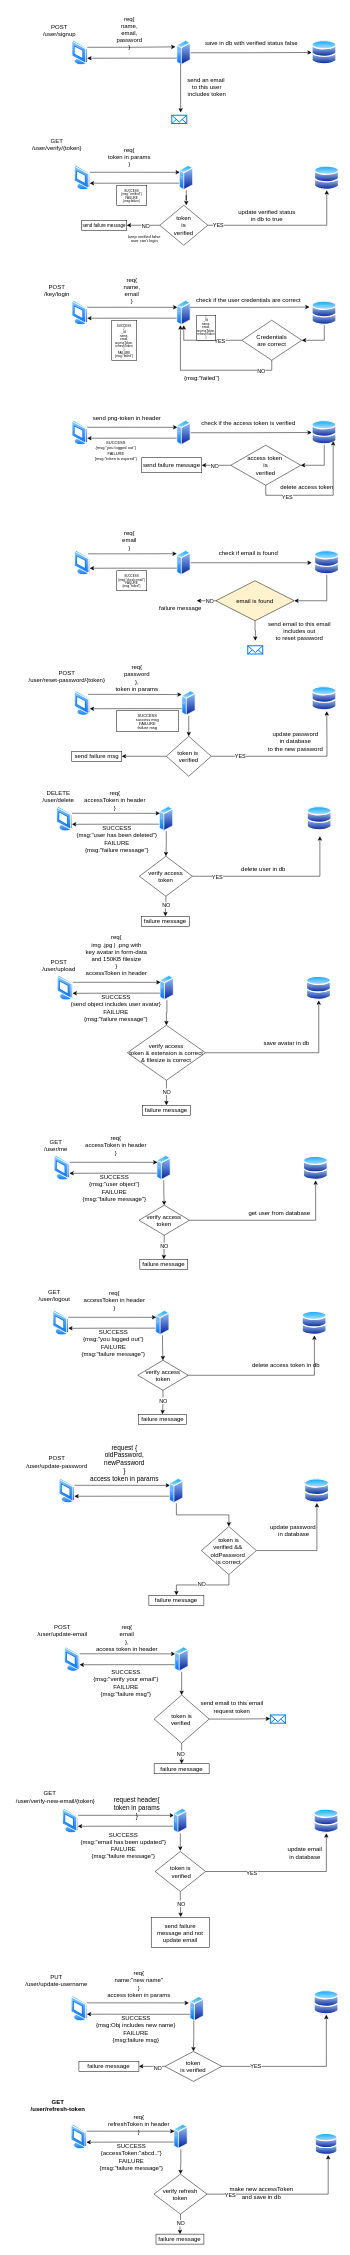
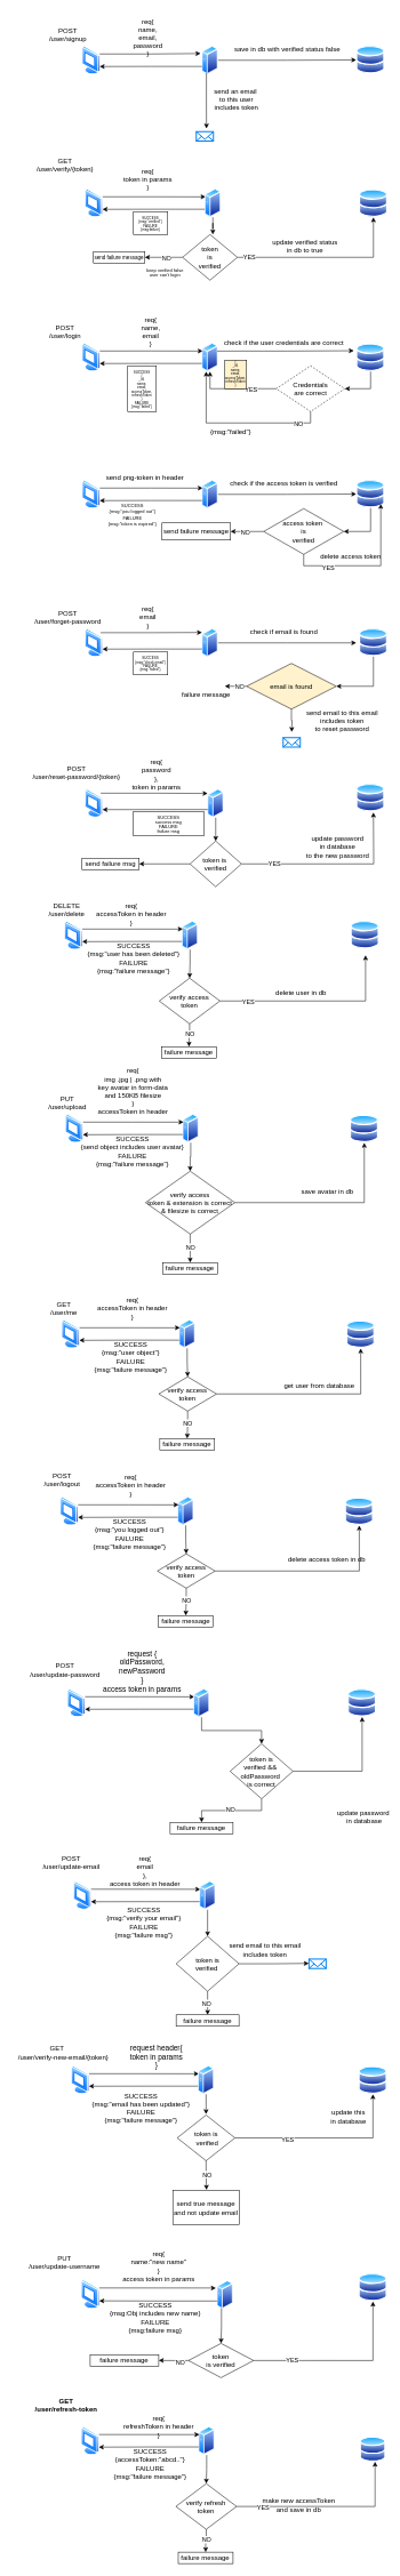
- <mxCell id="57" value="POST&lt;br&gt;/key/login" style="text;html=1;align=center;verticalAlign=middle;resizable=0;points=[];autosize=1;strokeColor=none;fillColor=none;" parent="1" vertex="1"><mxGeometry x="73" y="560" width="80" height="40" as="geometry" /></mxCell>
+ <mxCell id="57" value="POST&lt;br&gt;/user/login" style="text;html=1;align=center;verticalAlign=middle;resizable=0;points=[];autosize=1;strokeColor=none;fillColor=none;" parent="1" vertex="1"><mxGeometry x="73" y="560" width="80" height="40" as="geometry" /></mxCell>
- <mxCell id="68" value="&lt;p style=&quot;line-height: 40%;&quot;&gt;&lt;br style=&quot;border-color: var(--border-color); font-size: 6px;&quot;&gt;&lt;span style=&quot;font-size: 6px;&quot;&gt;{&lt;/span&gt;&lt;br style=&quot;border-color: var(--border-color); font-size: 6px;&quot;&gt;&lt;span style=&quot;font-size: 6px;&quot;&gt;_id,&lt;/span&gt;&lt;br style=&quot;border-color: var(--border-color); font-size: 6px;&quot;&gt;&lt;span style=&quot;font-size: 6px;&quot;&gt;name,&lt;/span&gt;&lt;br style=&quot;border-color: var(--border-color); font-size: 6px;&quot;&gt;&lt;span style=&quot;font-size: 6px;&quot;&gt;email,&lt;/span&gt;&lt;br style=&quot;border-color: var(--border-color); font-size: 6px;&quot;&gt;&lt;span style=&quot;font-size: 6px;&quot;&gt;accessToken,&lt;/span&gt;&lt;br style=&quot;border-color: var(--border-color); font-size: 6px;&quot;&gt;&lt;span style=&quot;font-size: 6px;&quot;&gt;refreshToken&lt;/span&gt;&lt;br style=&quot;border-color: var(--border-color); font-size: 6px;&quot;&gt;&lt;span style=&quot;font-size: 6px;&quot;&gt;}&lt;/span&gt;&lt;br style=&quot;border-color: var(--border-color); font-size: 6px;&quot;&gt;&lt;br style=&quot;border-color: var(--border-color); font-size: 6px;&quot;&gt;&lt;br&gt;&lt;/p&gt;" style="rounded=0;whiteSpace=wrap;html=1;" parent="1" vertex="1"><mxGeometry x="393" y="630" width="38" height="50" as="geometry" /></mxCell>
+ <mxCell id="68" value="&lt;p style=&quot;line-height: 40%;&quot;&gt;&lt;br style=&quot;border-color: var(--border-color); font-size: 6px;&quot;&gt;&lt;span style=&quot;font-size: 6px;&quot;&gt;{&lt;/span&gt;&lt;br style=&quot;border-color: var(--border-color); font-size: 6px;&quot;&gt;&lt;span style=&quot;font-size: 6px;&quot;&gt;_id,&lt;/span&gt;&lt;br style=&quot;border-color: var(--border-color); font-size: 6px;&quot;&gt;&lt;span style=&quot;font-size: 6px;&quot;&gt;name,&lt;/span&gt;&lt;br style=&quot;border-color: var(--border-color); font-size: 6px;&quot;&gt;&lt;span style=&quot;font-size: 6px;&quot;&gt;email,&lt;/span&gt;&lt;br style=&quot;border-color: var(--border-color); font-size: 6px;&quot;&gt;&lt;span style=&quot;font-size: 6px;&quot;&gt;accessToken,&lt;/span&gt;&lt;br style=&quot;border-color: var(--border-color); font-size: 6px;&quot;&gt;&lt;span style=&quot;font-size: 6px;&quot;&gt;refreshToken&lt;/span&gt;&lt;br style=&quot;border-color: var(--border-color); font-size: 6px;&quot;&gt;&lt;span style=&quot;font-size: 6px;&quot;&gt;}&lt;/span&gt;&lt;br style=&quot;border-color: var(--border-color); font-size: 6px;&quot;&gt;&lt;br style=&quot;border-color: var(--border-color); font-size: 6px;&quot;&gt;&lt;br&gt;&lt;/p&gt;" style="rounded=0;whiteSpace=wrap;html=1;fillColor=#fff2cc;" parent="1" vertex="1"><mxGeometry x="393" y="630" width="38" height="50" as="geometry" /></mxCell>
- <mxCell id="65" value="Credentials&lt;br&gt;are correct" style="rhombus;whiteSpace=wrap;html=1;" parent="1" vertex="1"><mxGeometry x="483" y="640" width="120" height="80" as="geometry" /></mxCell>
+ <mxCell id="65" value="Credentials&lt;br&gt;are correct" style="rhombus;whiteSpace=wrap;html=1;dashed=1;" parent="1" vertex="1"><mxGeometry x="483" y="640" width="120" height="80" as="geometry" /></mxCell>
+ <mxCell id="80" value="POST&lt;br&gt;/user/forget-password" style="text;html=1;align=center;verticalAlign=middle;resizable=0;points=[];autosize=1;strokeColor=none;fillColor=none;" parent="1" vertex="1"><mxGeometry x="48" y="1060" width="140" height="40" as="geometry" /></mxCell>
- <mxCell id="88" value="send email to this email &lt;br&gt;includes out &lt;br&gt;to reset password" style="text;html=1;align=center;verticalAlign=middle;resizable=0;points=[];autosize=1;strokeColor=none;fillColor=none;" parent="1" vertex="1"><mxGeometry x="523" y="1231" width="150" height="60" as="geometry" /></mxCell>
+ <mxCell id="88" value="send email to this email &lt;br&gt;includes token &lt;br&gt;to reset password" style="text;html=1;align=center;verticalAlign=middle;resizable=0;points=[];autosize=1;strokeColor=none;fillColor=none;" parent="1" vertex="1"><mxGeometry x="523" y="1231" width="150" height="60" as="geometry" /></mxCell>
- <mxCell id="120" value="&lt;div class=&quot;opblock-summary-path-description-wrapper&quot;&gt;&lt;/div&gt;&lt;span style=&quot;&quot; class=&quot;opblock-summary-method&quot;&gt;POST&lt;/span&gt;&lt;br&gt;/user/upload" style="text;html=1;align=center;verticalAlign=middle;resizable=0;points=[];autosize=1;strokeColor=none;fillColor=none;" vertex="1" parent="1"><mxGeometry x="72" y="1910" width="90" height="40" as="geometry" /></mxCell>
+ <mxCell id="120" value="&lt;div class=&quot;opblock-summary-path-description-wrapper&quot;&gt;&lt;/div&gt;&lt;span style=&quot;&quot; class=&quot;opblock-summary-method&quot;&gt;PUT&lt;/span&gt;&lt;br&gt;/user/upload" style="text;html=1;align=center;verticalAlign=middle;resizable=0;points=[];autosize=1;strokeColor=none;fillColor=none;" vertex="1" parent="1"><mxGeometry x="72" y="1910" width="90" height="40" as="geometry" /></mxCell>
- <mxCell id="175" value="GET&lt;br&gt;/user/logout" style="text;html=1;align=center;verticalAlign=middle;resizable=0;points=[];autosize=1;strokeColor=none;fillColor=none;" vertex="1" parent="1"><mxGeometry x="63" y="2570" width="90" height="40" as="geometry" /></mxCell>
+ <mxCell id="175" value="POST&lt;br&gt;/user/logout" style="text;html=1;align=center;verticalAlign=middle;resizable=0;points=[];autosize=1;strokeColor=none;fillColor=none;" vertex="1" parent="1"><mxGeometry x="63" y="2570" width="90" height="40" as="geometry" /></mxCell>
- <mxCell id="140" value="update password&lt;br&gt;&amp;nbsp;in database" style="text;html=1;align=center;verticalAlign=middle;resizable=0;points=[];autosize=1;strokeColor=none;fillColor=none;" vertex="1" parent="1"><mxGeometry x="529.61" y="3040" width="110" height="40" as="geometry" /></mxCell>
+ <mxCell id="140" value="update password&lt;br&gt;&amp;nbsp;in database" style="text;html=1;align=center;verticalAlign=middle;resizable=0;points=[];autosize=1;strokeColor=none;fillColor=none;" vertex="1" parent="1"><mxGeometry x="579.61" y="3160" width="110" height="40" as="geometry" /></mxCell>
- <mxCell id="239" value="send email to this email &lt;br&gt;request token" style="text;html=1;align=center;verticalAlign=middle;resizable=0;points=[];autosize=1;strokeColor=none;fillColor=none;" vertex="1" parent="1"><mxGeometry x="388" y="3393" width="150" height="40" as="geometry" /></mxCell>
+ <mxCell id="239" value="send email to this email &lt;br&gt;includes token" style="text;html=1;align=center;verticalAlign=middle;resizable=0;points=[];autosize=1;strokeColor=none;fillColor=none;" vertex="1" parent="1"><mxGeometry x="388" y="3393" width="150" height="40" as="geometry" /></mxCell>
- <mxCell id="200" value="&lt;div style=&quot;font-size: 13px;&quot;&gt;&lt;font style=&quot;font-size: 13px;&quot;&gt;request header{&lt;/font&gt;&lt;/div&gt;&lt;div style=&quot;font-size: 13px;&quot;&gt;&lt;font style=&quot;font-size: 13px;&quot;&gt;token in params&lt;/font&gt;&lt;/div&gt;&lt;div style=&quot;font-size: 13px;&quot;&gt;&lt;font style=&quot;font-size: 13px;&quot;&gt;}&lt;/font&gt;&lt;/div&gt;" style="text;html=1;align=center;verticalAlign=middle;resizable=0;points=[];autosize=1;strokeColor=none;fillColor=none;" vertex="1" parent="1"><mxGeometry x="212.67" y="3585" width="120" height="60" as="geometry" /></mxCell>
+ <mxCell id="200" value="&lt;div style=&quot;font-size: 13px;&quot;&gt;&lt;font style=&quot;font-size: 13px;&quot;&gt;request header{&lt;/font&gt;&lt;/div&gt;&lt;div style=&quot;font-size: 13px;&quot;&gt;&lt;font style=&quot;font-size: 13px;&quot;&gt;token in params&lt;/font&gt;&lt;/div&gt;&lt;div style=&quot;font-size: 13px;&quot;&gt;&lt;font style=&quot;font-size: 13px;&quot;&gt;}&lt;/font&gt;&lt;/div&gt;" style="text;html=1;align=center;verticalAlign=middle;resizable=0;points=[];autosize=1;strokeColor=none;fillColor=none;" vertex="1" parent="1"><mxGeometry x="212.67" y="3570" width="120" height="60" as="geometry" /></mxCell>
- <mxCell id="201" value="update email &lt;br&gt;in database" style="text;html=1;align=center;verticalAlign=middle;resizable=0;points=[];autosize=1;strokeColor=none;fillColor=none;" vertex="1" parent="1"><mxGeometry x="564.16" y="3684.5" width="90" height="40" as="geometry" /></mxCell>
+ <mxCell id="201" value="update this &lt;br&gt;in database" style="text;html=1;align=center;verticalAlign=middle;resizable=0;points=[];autosize=1;strokeColor=none;fillColor=none;" vertex="1" parent="1"><mxGeometry x="564.16" y="3684.5" width="90" height="40" as="geometry" /></mxCell>
- <mxCell id="208" value="send failure message and not update email" style="whiteSpace=wrap;html=1;" vertex="1" parent="1"><mxGeometry x="301.92" y="3834.5" width="116.49" height="60" as="geometry" /></mxCell>
+ <mxCell id="208" value="send true message and not update email" style="whiteSpace=wrap;html=1;" vertex="1" parent="1"><mxGeometry x="301.92" y="3834.5" width="116.49" height="60" as="geometry" /></mxCell>
